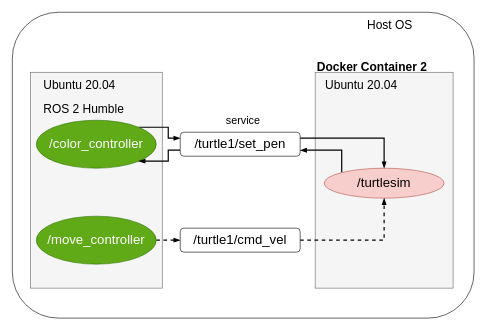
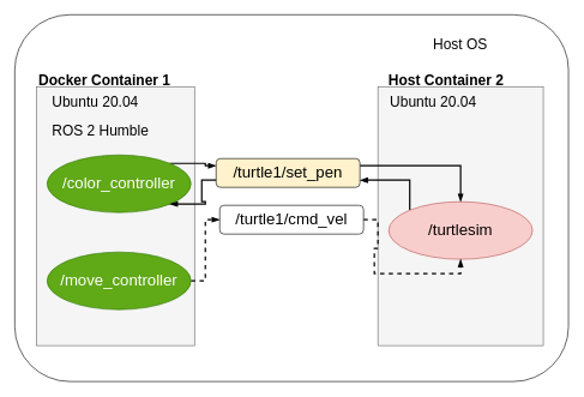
- <mxCell id="17" value="Host OS" style="text;html=1;strokeColor=none;fillColor=none;align=left;verticalAlign=middle;whiteSpace=wrap;rounded=0;fontSize=20;" parent="1" vertex="1"><mxGeometry x="610" y="30" width="140" height="20" as="geometry" /></mxCell>
+ <mxCell id="17" value="Host OS" style="text;html=1;strokeColor=none;fillColor=none;align=left;verticalAlign=middle;whiteSpace=wrap;rounded=0;fontSize=20;" parent="1" vertex="1"><mxGeometry x="600" y="50" width="140" height="20" as="geometry" /></mxCell>
+ <mxCell id="20" value="Docker Container 1" style="text;html=1;strokeColor=none;fillColor=none;align=center;verticalAlign=middle;whiteSpace=wrap;rounded=0;fontSize=20;fontStyle=1" parent="1" vertex="1"><mxGeometry x="50" y="100" width="190" height="20" as="geometry" /></mxCell>
- <mxCell id="21" value="Docker Container 2" style="text;html=1;strokeColor=none;fillColor=none;align=center;verticalAlign=middle;whiteSpace=wrap;rounded=0;fontSize=20;fontStyle=1" parent="1" vertex="1"><mxGeometry x="525" y="100" width="190" height="20" as="geometry" /></mxCell>
+ <mxCell id="21" value="Host Container 2" style="text;html=1;strokeColor=none;fillColor=none;align=center;verticalAlign=middle;whiteSpace=wrap;rounded=0;fontSize=20;fontStyle=1" parent="1" vertex="1"><mxGeometry x="525" y="100" width="190" height="20" as="geometry" /></mxCell>
- <mxCell id="16" value="&lt;font style=&quot;font-size: 18px&quot;&gt;service&lt;/font&gt;" style="text;html=1;strokeColor=none;fillColor=none;align=center;verticalAlign=middle;whiteSpace=wrap;rounded=0;" parent="1" vertex="1"><mxGeometry x="335" y="190" width="140" height="20" as="geometry" /></mxCell>
- <mxCell id="6" value="&lt;font style=&quot;font-size: 22px&quot;&gt;/color_controller&lt;/font&gt;" style="ellipse;whiteSpace=wrap;html=1;fillColor=#60a917;strokeColor=#2D7600;fontColor=#ffffff;" parent="1" vertex="1"><mxGeometry x="60" y="200" width="200" height="80" as="geometry" /></mxCell>
+ <mxCell id="6" value="&lt;font style=&quot;font-size: 22px&quot;&gt;/color_controller&lt;/font&gt;" style="ellipse;whiteSpace=wrap;html=1;fillColor=#60a917;strokeColor=#2D7600;fontColor=#ffffff;" parent="1" vertex="1"><mxGeometry x="65" y="215" width="200" height="80" as="geometry" /></mxCell>
- <mxCell id="15" value="&lt;font style=&quot;font-size: 22px&quot;&gt;/turtle1/set_pen&lt;/font&gt;" style="rounded=1;whiteSpace=wrap;html=1;" parent="1" vertex="1"><mxGeometry x="300" y="220" width="200" height="40" as="geometry" /></mxCell>
+ <mxCell id="15" value="&lt;font style=&quot;font-size: 22px&quot;&gt;/turtle1/set_pen&lt;/font&gt;" style="rounded=1;whiteSpace=wrap;html=1;fillColor=#fff2cc;" parent="1" vertex="1"><mxGeometry x="300" y="220" width="200" height="40" as="geometry" /></mxCell>
- <mxCell id="10" value="&lt;font style=&quot;font-size: 22px&quot;&gt;/turtlesim&lt;/font&gt;" style="ellipse;whiteSpace=wrap;html=1;fillColor=#f8cecc;strokeColor=#b85450;" parent="1" vertex="1"><mxGeometry x="540" y="280" width="200" height="50" as="geometry" /></mxCell>
+ <mxCell id="10" value="&lt;font style=&quot;font-size: 22px&quot;&gt;/turtlesim&lt;/font&gt;" style="ellipse;whiteSpace=wrap;html=1;fillColor=#f8cecc;strokeColor=#b85450;" parent="1" vertex="1"><mxGeometry x="540" y="280" width="200" height="80" as="geometry" /></mxCell>
- <mxCell id="8" value="&lt;font style=&quot;font-size: 22px&quot;&gt;/move_controller&lt;/font&gt;" style="ellipse;whiteSpace=wrap;html=1;fillColor=#60a917;strokeColor=#2D7600;fontColor=#ffffff;" parent="1" vertex="1"><mxGeometry x="60" y="360" width="200" height="80" as="geometry" /></mxCell>
+ <mxCell id="8" value="&lt;font style=&quot;font-size: 22px&quot;&gt;/move_controller&lt;/font&gt;" style="ellipse;whiteSpace=wrap;html=1;fillColor=#60a917;strokeColor=#2D7600;fontColor=#ffffff;" parent="1" vertex="1"><mxGeometry x="65" y="350" width="200" height="80" as="geometry" /></mxCell>
- <mxCell id="12" value="&lt;font style=&quot;font-size: 22px&quot;&gt;/turtle1/cmd_vel&lt;/font&gt;" style="rounded=1;whiteSpace=wrap;html=1;" parent="1" vertex="1"><mxGeometry x="300" y="380" width="200" height="40" as="geometry" /></mxCell>
+ <mxCell id="12" value="&lt;font style=&quot;font-size: 22px&quot;&gt;/turtle1/cmd_vel&lt;/font&gt;" style="rounded=1;whiteSpace=wrap;html=1;" parent="1" vertex="1"><mxGeometry x="305" y="285" width="200" height="40" as="geometry" /></mxCell>
